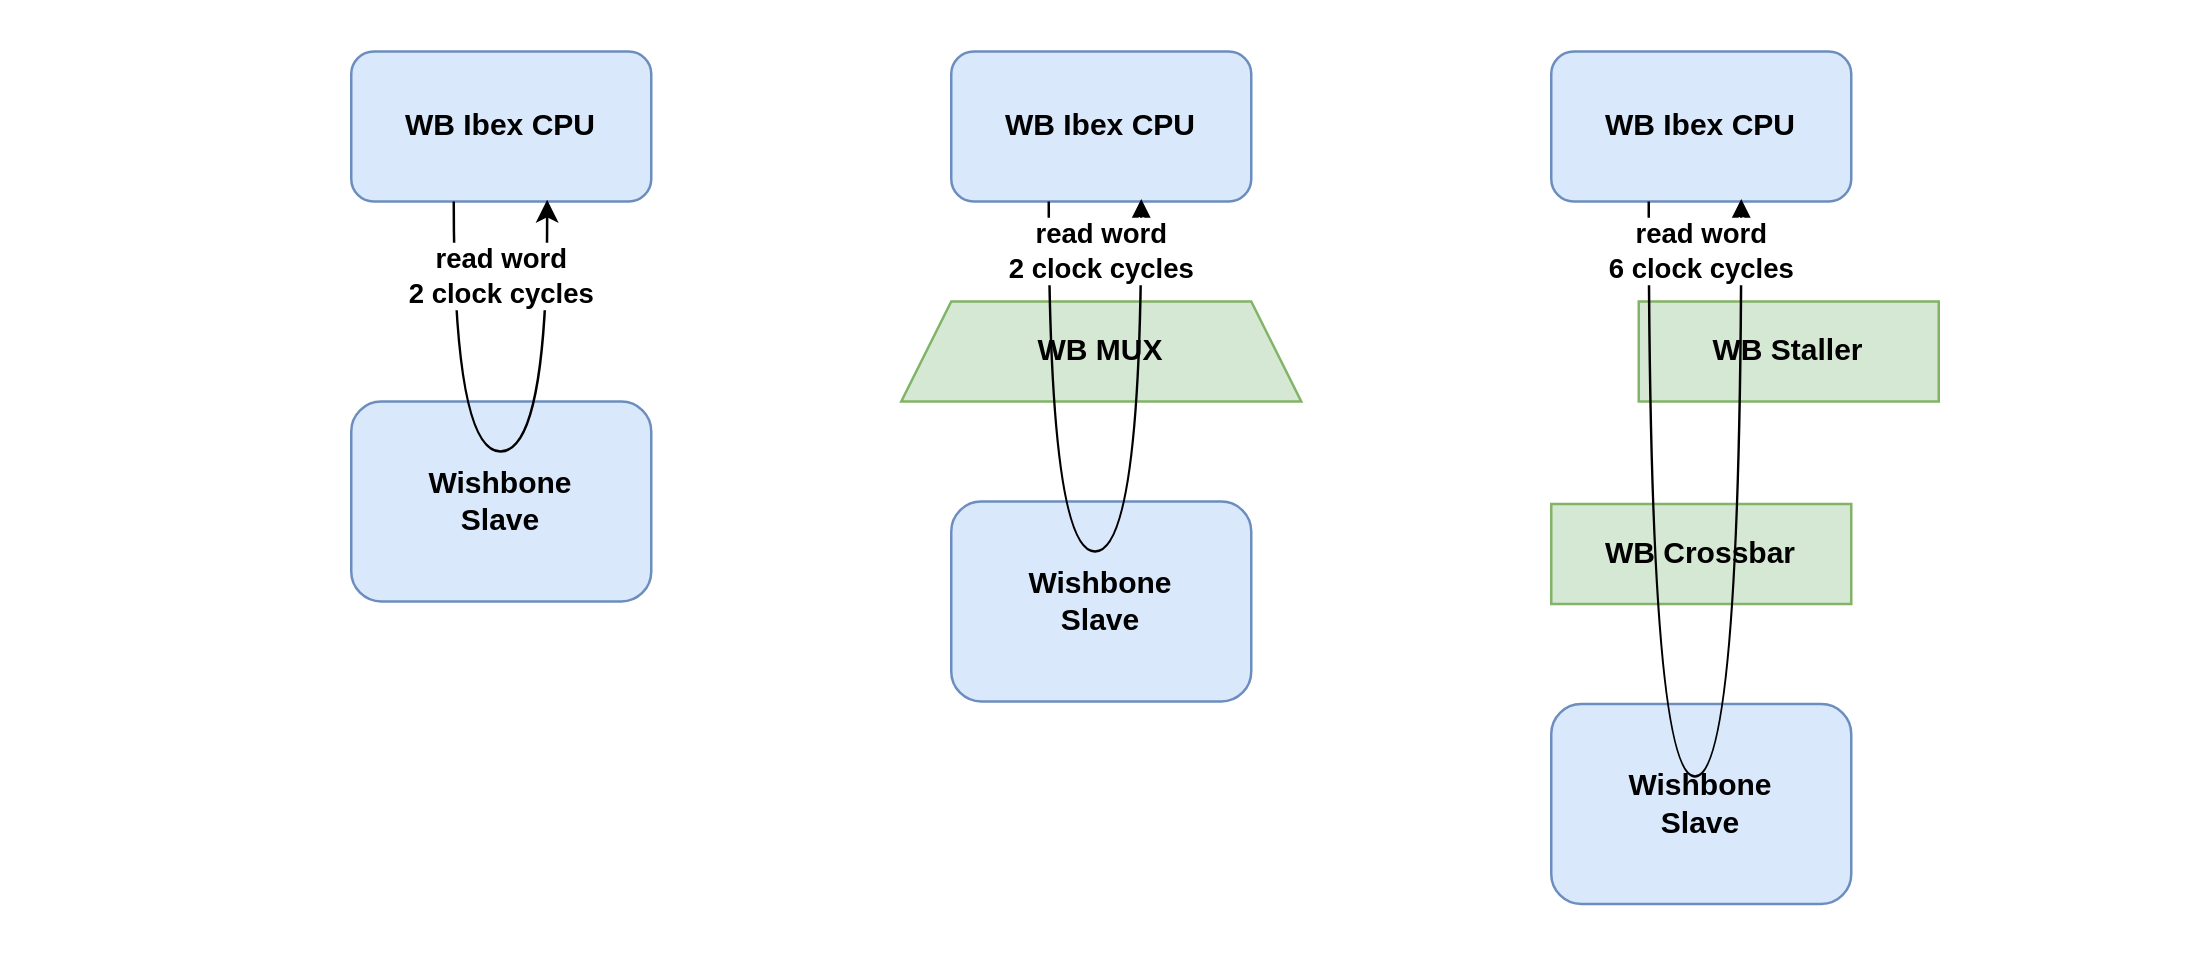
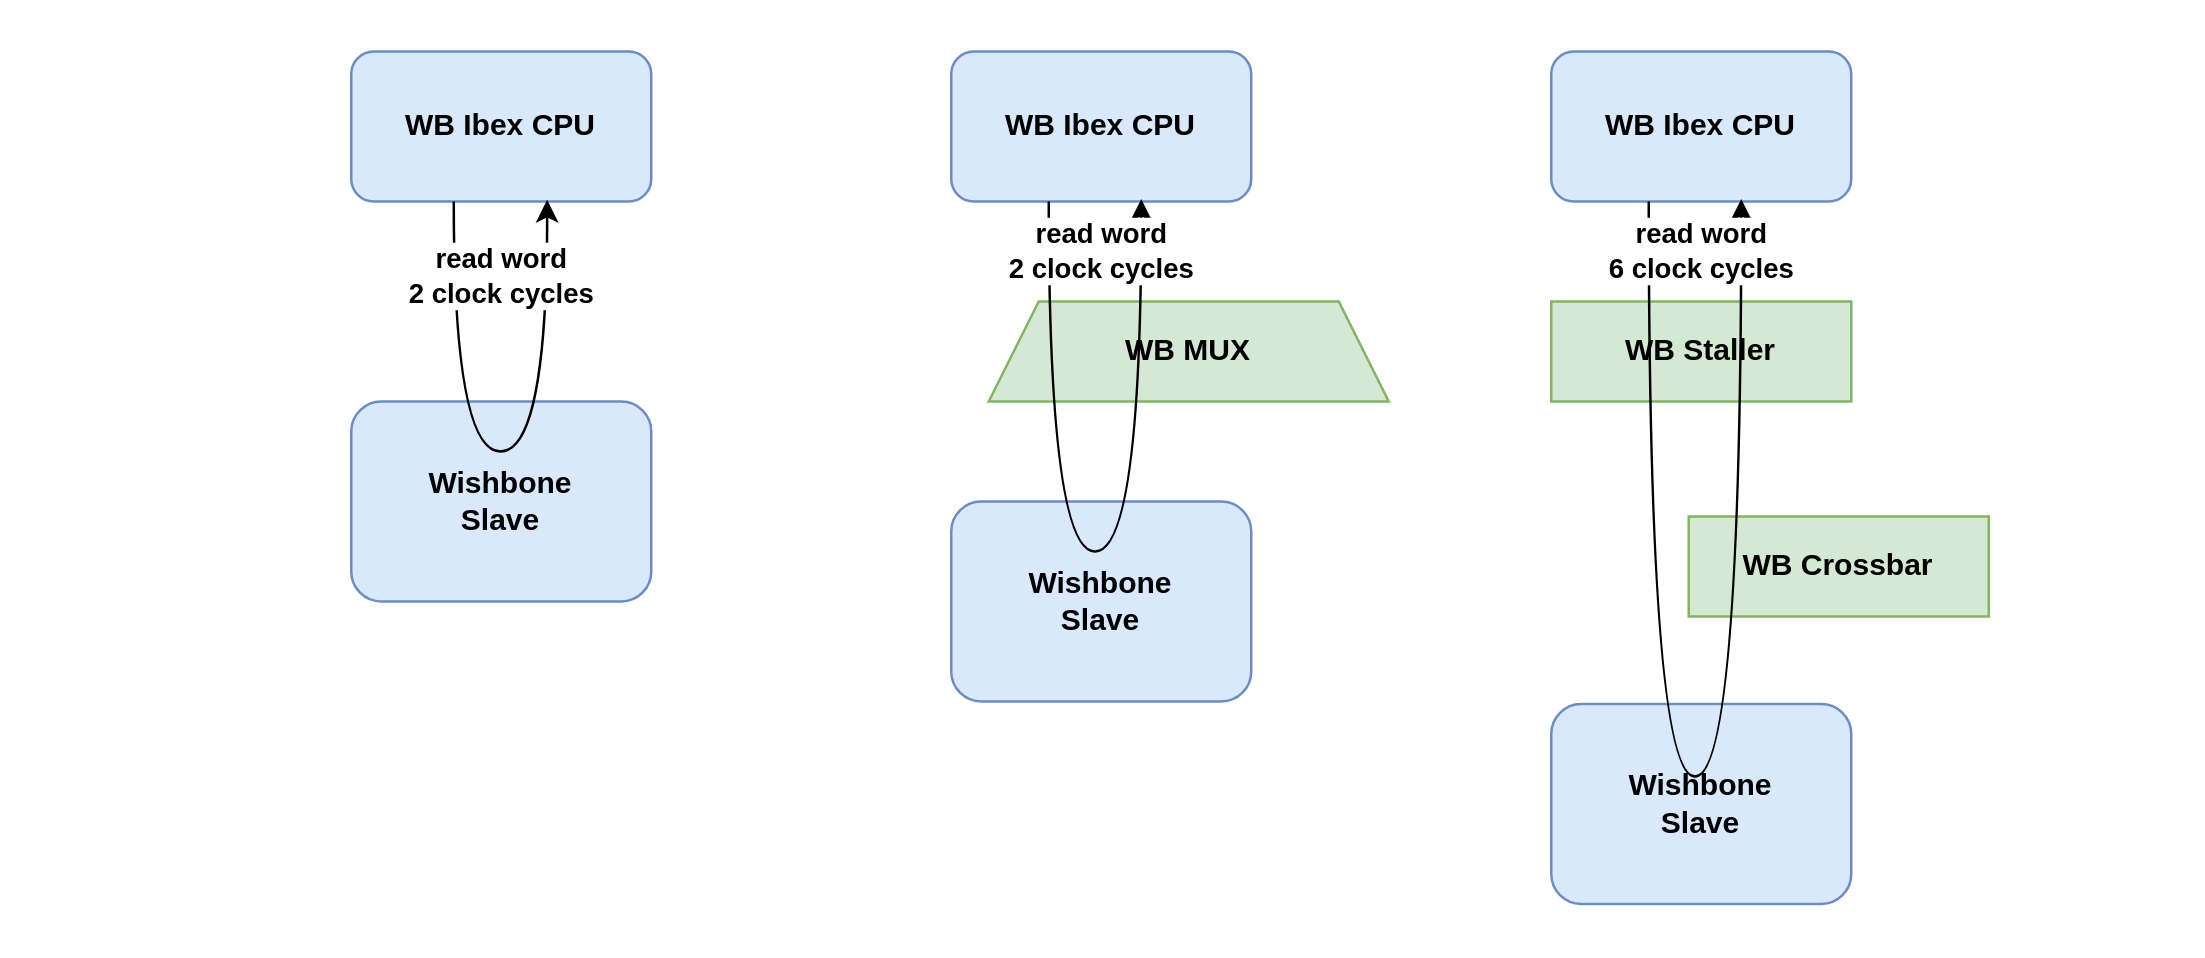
- <mxCell id="9" value="WB MUX" style="shape=trapezoid;perimeter=trapezoidPerimeter;whiteSpace=wrap;html=1;fixedSize=1;fontStyle=1;fillColor=#d5e8d4;strokeColor=#82b366;" vertex="1" parent="1"><mxGeometry x="360" y="120" width="160" height="40" as="geometry" /></mxCell>
+ <mxCell id="9" value="WB MUX" style="shape=trapezoid;perimeter=trapezoidPerimeter;whiteSpace=wrap;html=1;fixedSize=1;fontStyle=1;fillColor=#d5e8d4;strokeColor=#82b366;" vertex="1" parent="1"><mxGeometry x="395" y="120" width="160" height="40" as="geometry" /></mxCell>
- <mxCell id="4" value="WB Staller" style="rounded=0;whiteSpace=wrap;html=1;fontStyle=1;fillColor=#d5e8d4;strokeColor=#82b366;" vertex="1" parent="1"><mxGeometry x="655" y="120" width="120" height="40" as="geometry" /></mxCell>
+ <mxCell id="4" value="WB Staller" style="rounded=0;whiteSpace=wrap;html=1;fontStyle=1;fillColor=#d5e8d4;strokeColor=#82b366;" vertex="1" parent="1"><mxGeometry x="620" y="120" width="120" height="40" as="geometry" /></mxCell>
- <mxCell id="3" value="WB Crossbar" style="rounded=0;whiteSpace=wrap;html=1;fontStyle=1;fillColor=#d5e8d4;strokeColor=#82b366;" vertex="1" parent="1"><mxGeometry x="620" y="201" width="120" height="40" as="geometry" /></mxCell>
+ <mxCell id="3" value="WB Crossbar" style="rounded=0;whiteSpace=wrap;html=1;fontStyle=1;fillColor=#d5e8d4;strokeColor=#82b366;" vertex="1" parent="1"><mxGeometry x="675" y="206" width="120" height="40" as="geometry" /></mxCell>
